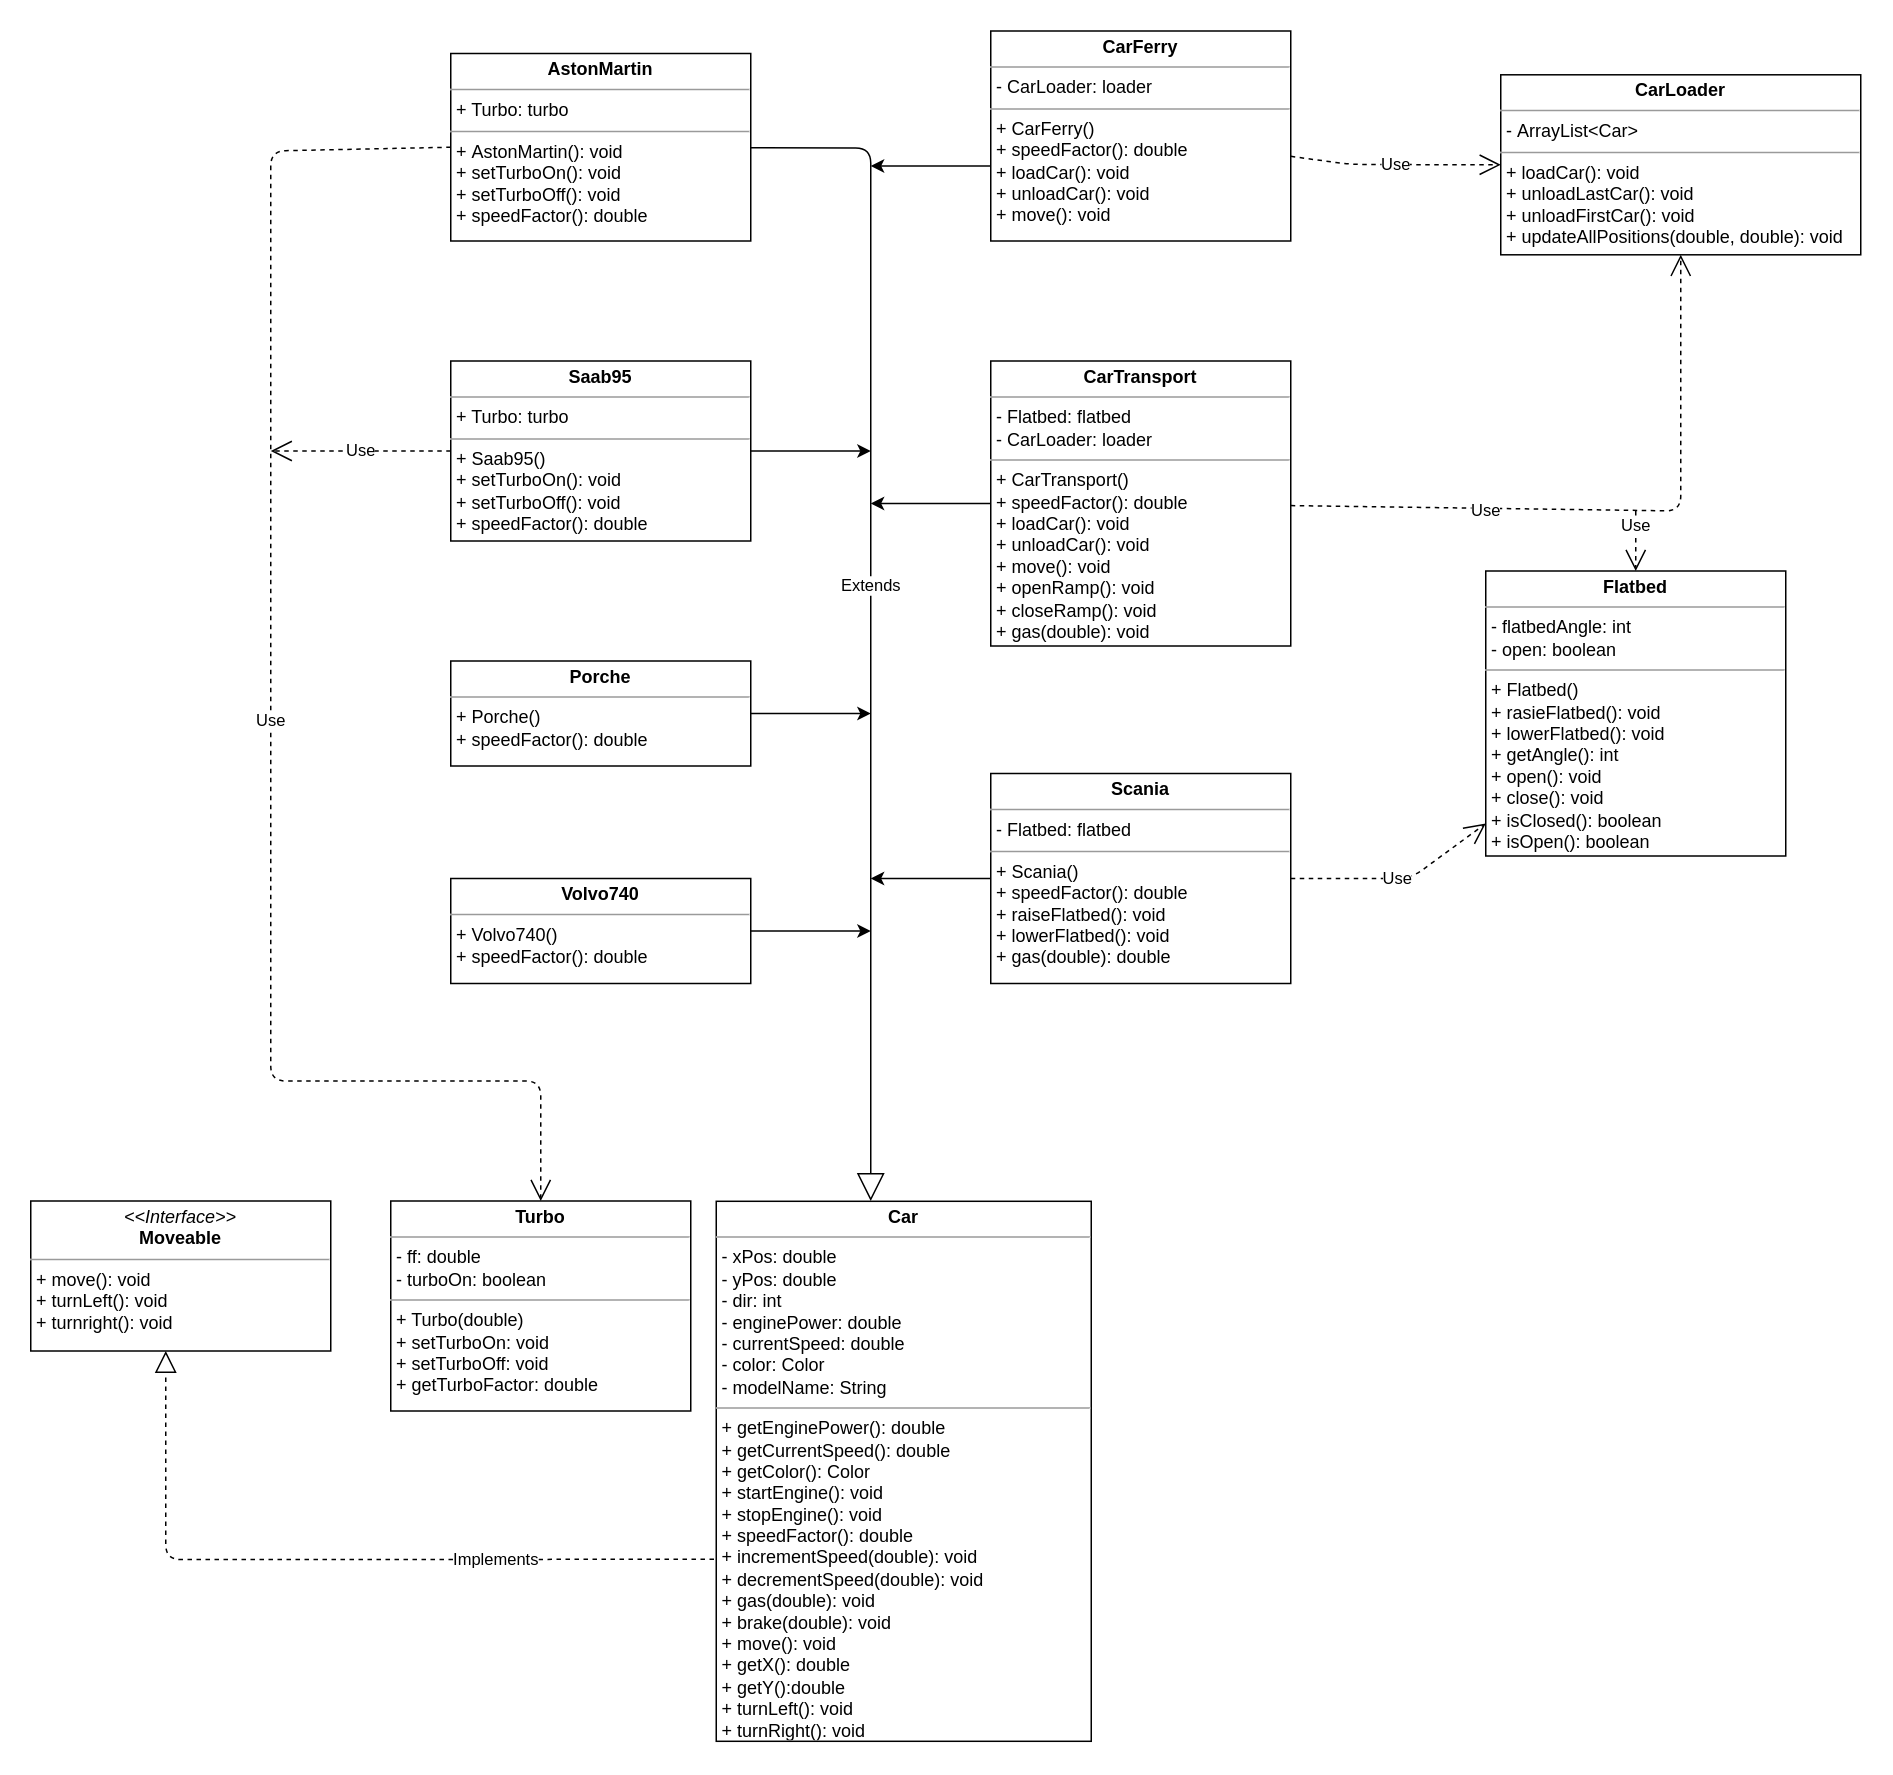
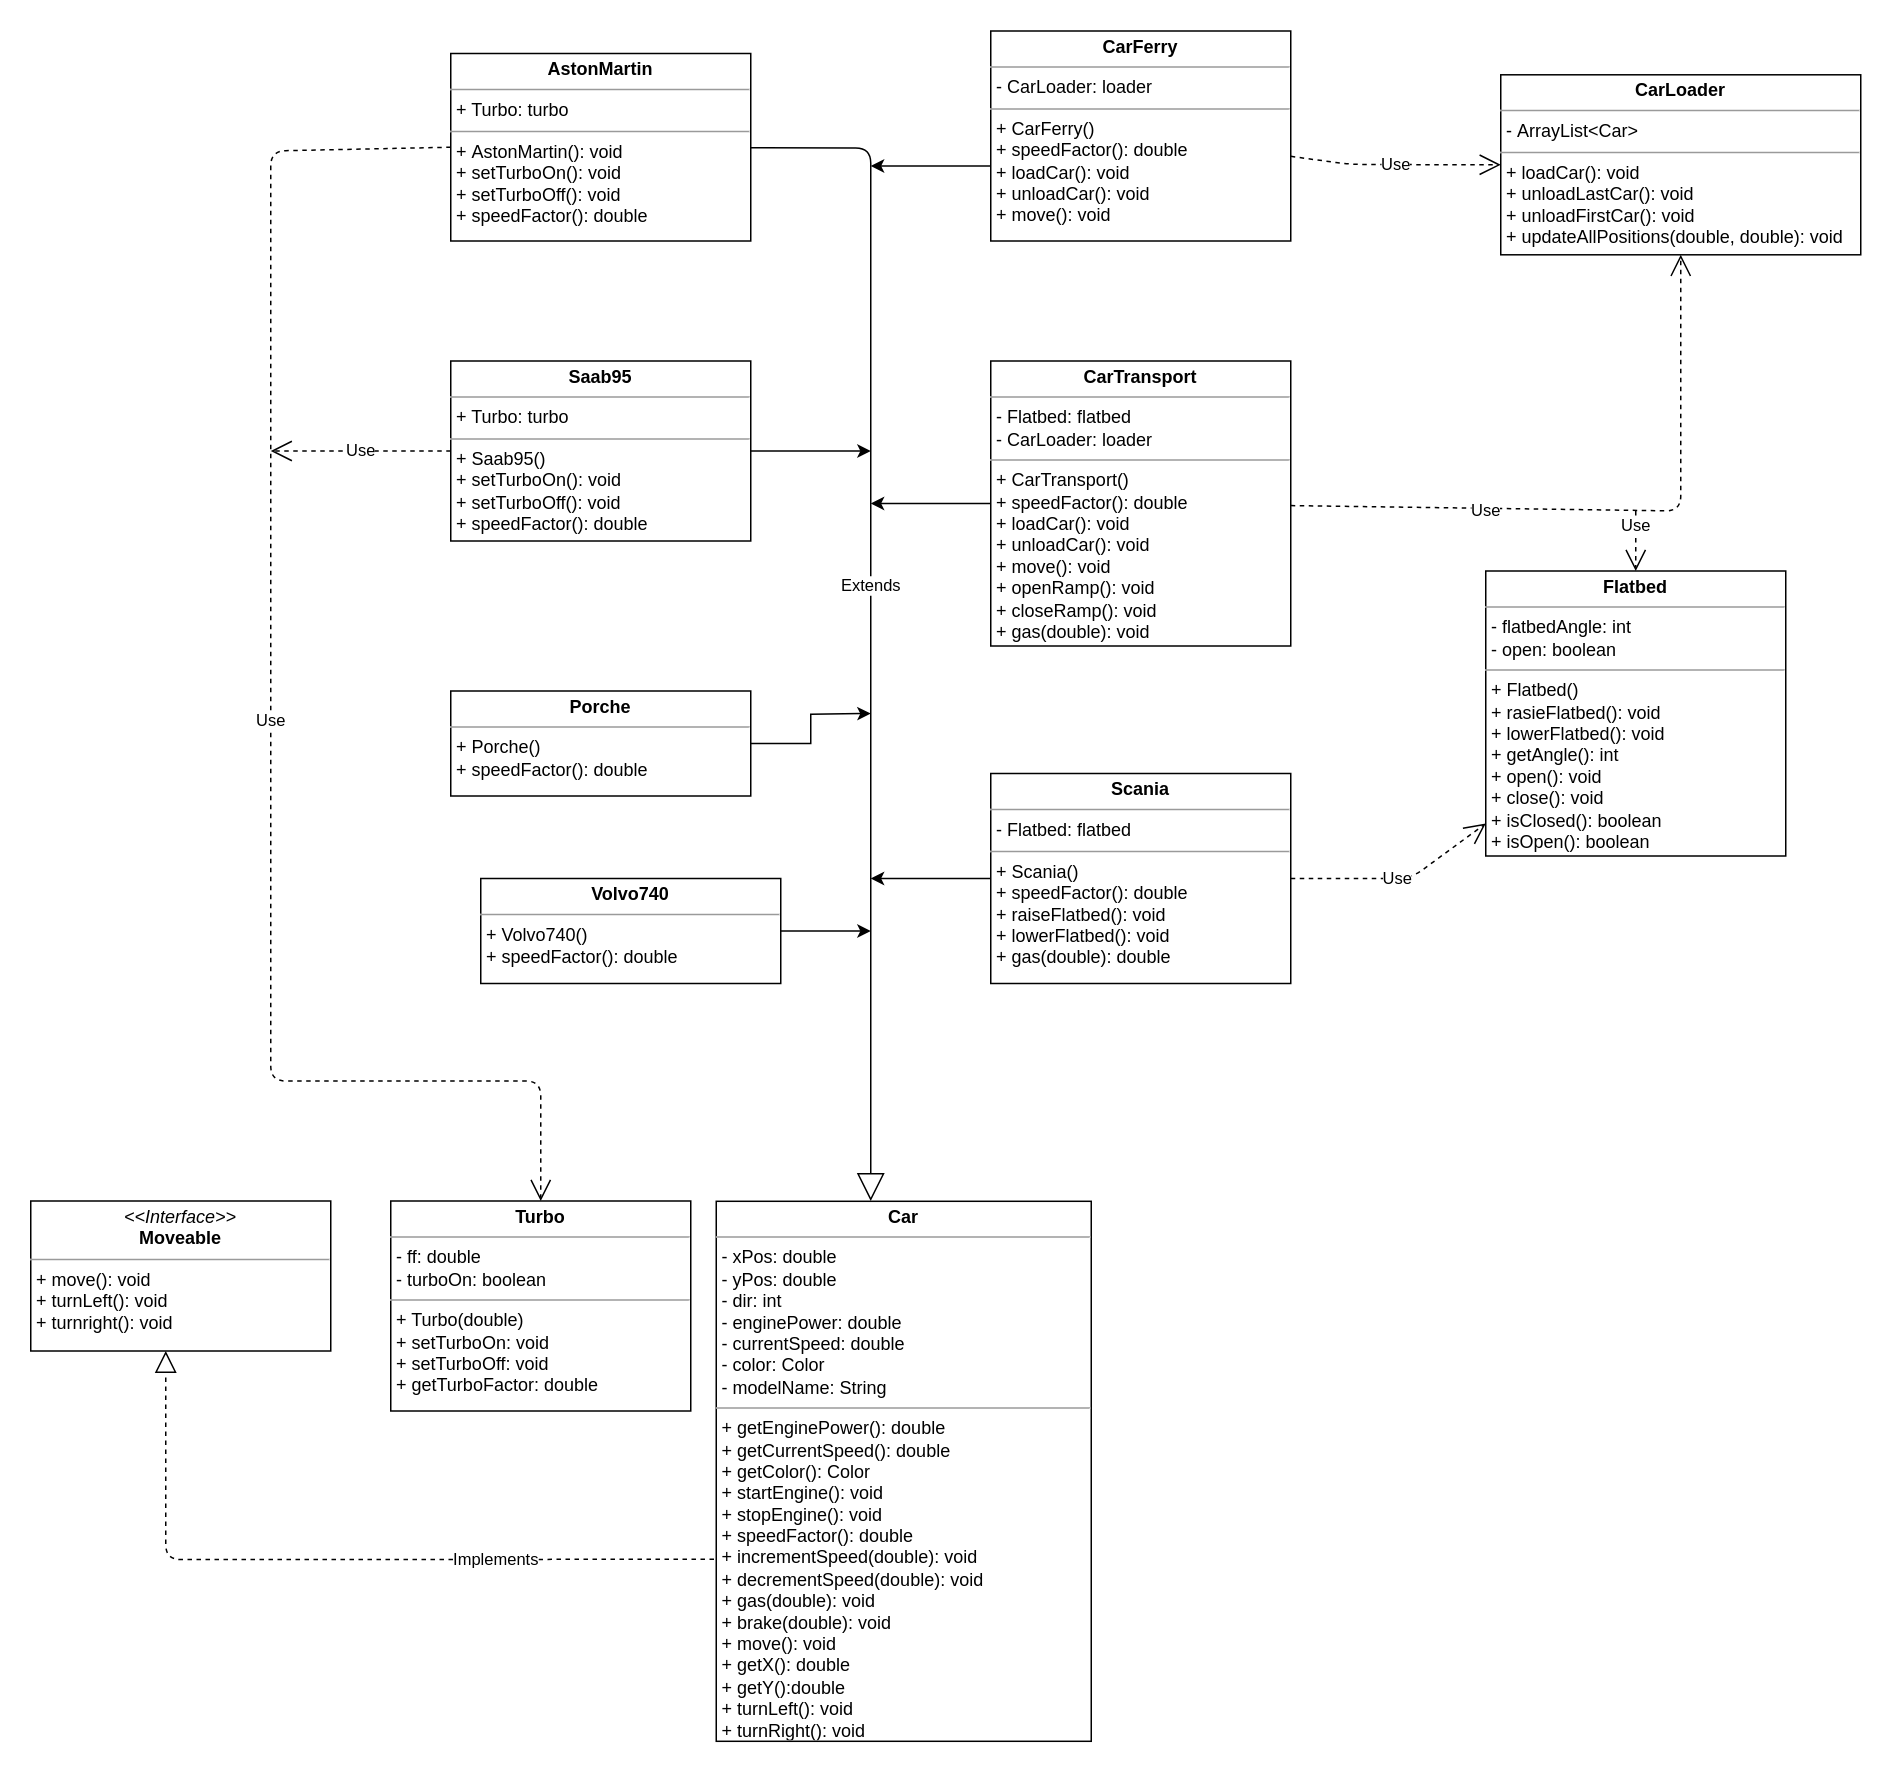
- <mxCell id="6" value="&lt;p style=&quot;margin: 0px ; margin-top: 4px ; text-align: center&quot;&gt;&lt;b&gt;Porche&lt;/b&gt;&lt;/p&gt;&lt;hr size=&quot;1&quot;&gt;&lt;p style=&quot;margin: 0px ; margin-left: 4px&quot;&gt;&lt;/p&gt;&lt;p style=&quot;margin: 0px ; margin-left: 4px&quot;&gt;+&amp;nbsp;Porche()&lt;/p&gt;&lt;p style=&quot;margin: 0px ; margin-left: 4px&quot;&gt;+&amp;nbsp;speedFactor(): double&lt;/p&gt;" style="verticalAlign=top;align=left;overflow=fill;fontSize=12;fontFamily=Helvetica;html=1;" vertex="1" parent="1"><mxGeometry x="300" y="440" width="200" height="70" as="geometry" /></mxCell>
+ <mxCell id="6" value="&lt;p style=&quot;margin: 0px ; margin-top: 4px ; text-align: center&quot;&gt;&lt;b&gt;Porche&lt;/b&gt;&lt;/p&gt;&lt;hr size=&quot;1&quot;&gt;&lt;p style=&quot;margin: 0px ; margin-left: 4px&quot;&gt;&lt;/p&gt;&lt;p style=&quot;margin: 0px ; margin-left: 4px&quot;&gt;+&amp;nbsp;Porche()&lt;/p&gt;&lt;p style=&quot;margin: 0px ; margin-left: 4px&quot;&gt;+&amp;nbsp;speedFactor(): double&lt;/p&gt;" style="verticalAlign=top;align=left;overflow=fill;fontSize=12;fontFamily=Helvetica;html=1;" vertex="1" parent="1"><mxGeometry x="300" y="460" width="200" height="70" as="geometry" /></mxCell>
- <mxCell id="10" value="&lt;p style=&quot;margin: 0px ; margin-top: 4px ; text-align: center&quot;&gt;&lt;b&gt;Volvo740&lt;/b&gt;&lt;/p&gt;&lt;hr size=&quot;1&quot;&gt;&lt;p style=&quot;margin: 0px ; margin-left: 4px&quot;&gt;&lt;span&gt;+ Volvo740()&lt;/span&gt;&lt;br&gt;&lt;/p&gt;&lt;p style=&quot;margin: 0px ; margin-left: 4px&quot;&gt;&lt;span&gt;+ speedFactor(): double&lt;/span&gt;&lt;/p&gt;" style="verticalAlign=top;align=left;overflow=fill;fontSize=12;fontFamily=Helvetica;html=1;" vertex="1" parent="1"><mxGeometry x="300" y="585" width="200" height="70" as="geometry" /></mxCell>
+ <mxCell id="10" value="&lt;p style=&quot;margin: 0px ; margin-top: 4px ; text-align: center&quot;&gt;&lt;b&gt;Volvo740&lt;/b&gt;&lt;/p&gt;&lt;hr size=&quot;1&quot;&gt;&lt;p style=&quot;margin: 0px ; margin-left: 4px&quot;&gt;&lt;span&gt;+ Volvo740()&lt;/span&gt;&lt;br&gt;&lt;/p&gt;&lt;p style=&quot;margin: 0px ; margin-left: 4px&quot;&gt;&lt;span&gt;+ speedFactor(): double&lt;/span&gt;&lt;/p&gt;" style="verticalAlign=top;align=left;overflow=fill;fontSize=12;fontFamily=Helvetica;html=1;" vertex="1" parent="1"><mxGeometry x="320" y="585" width="200" height="70" as="geometry" /></mxCell>
